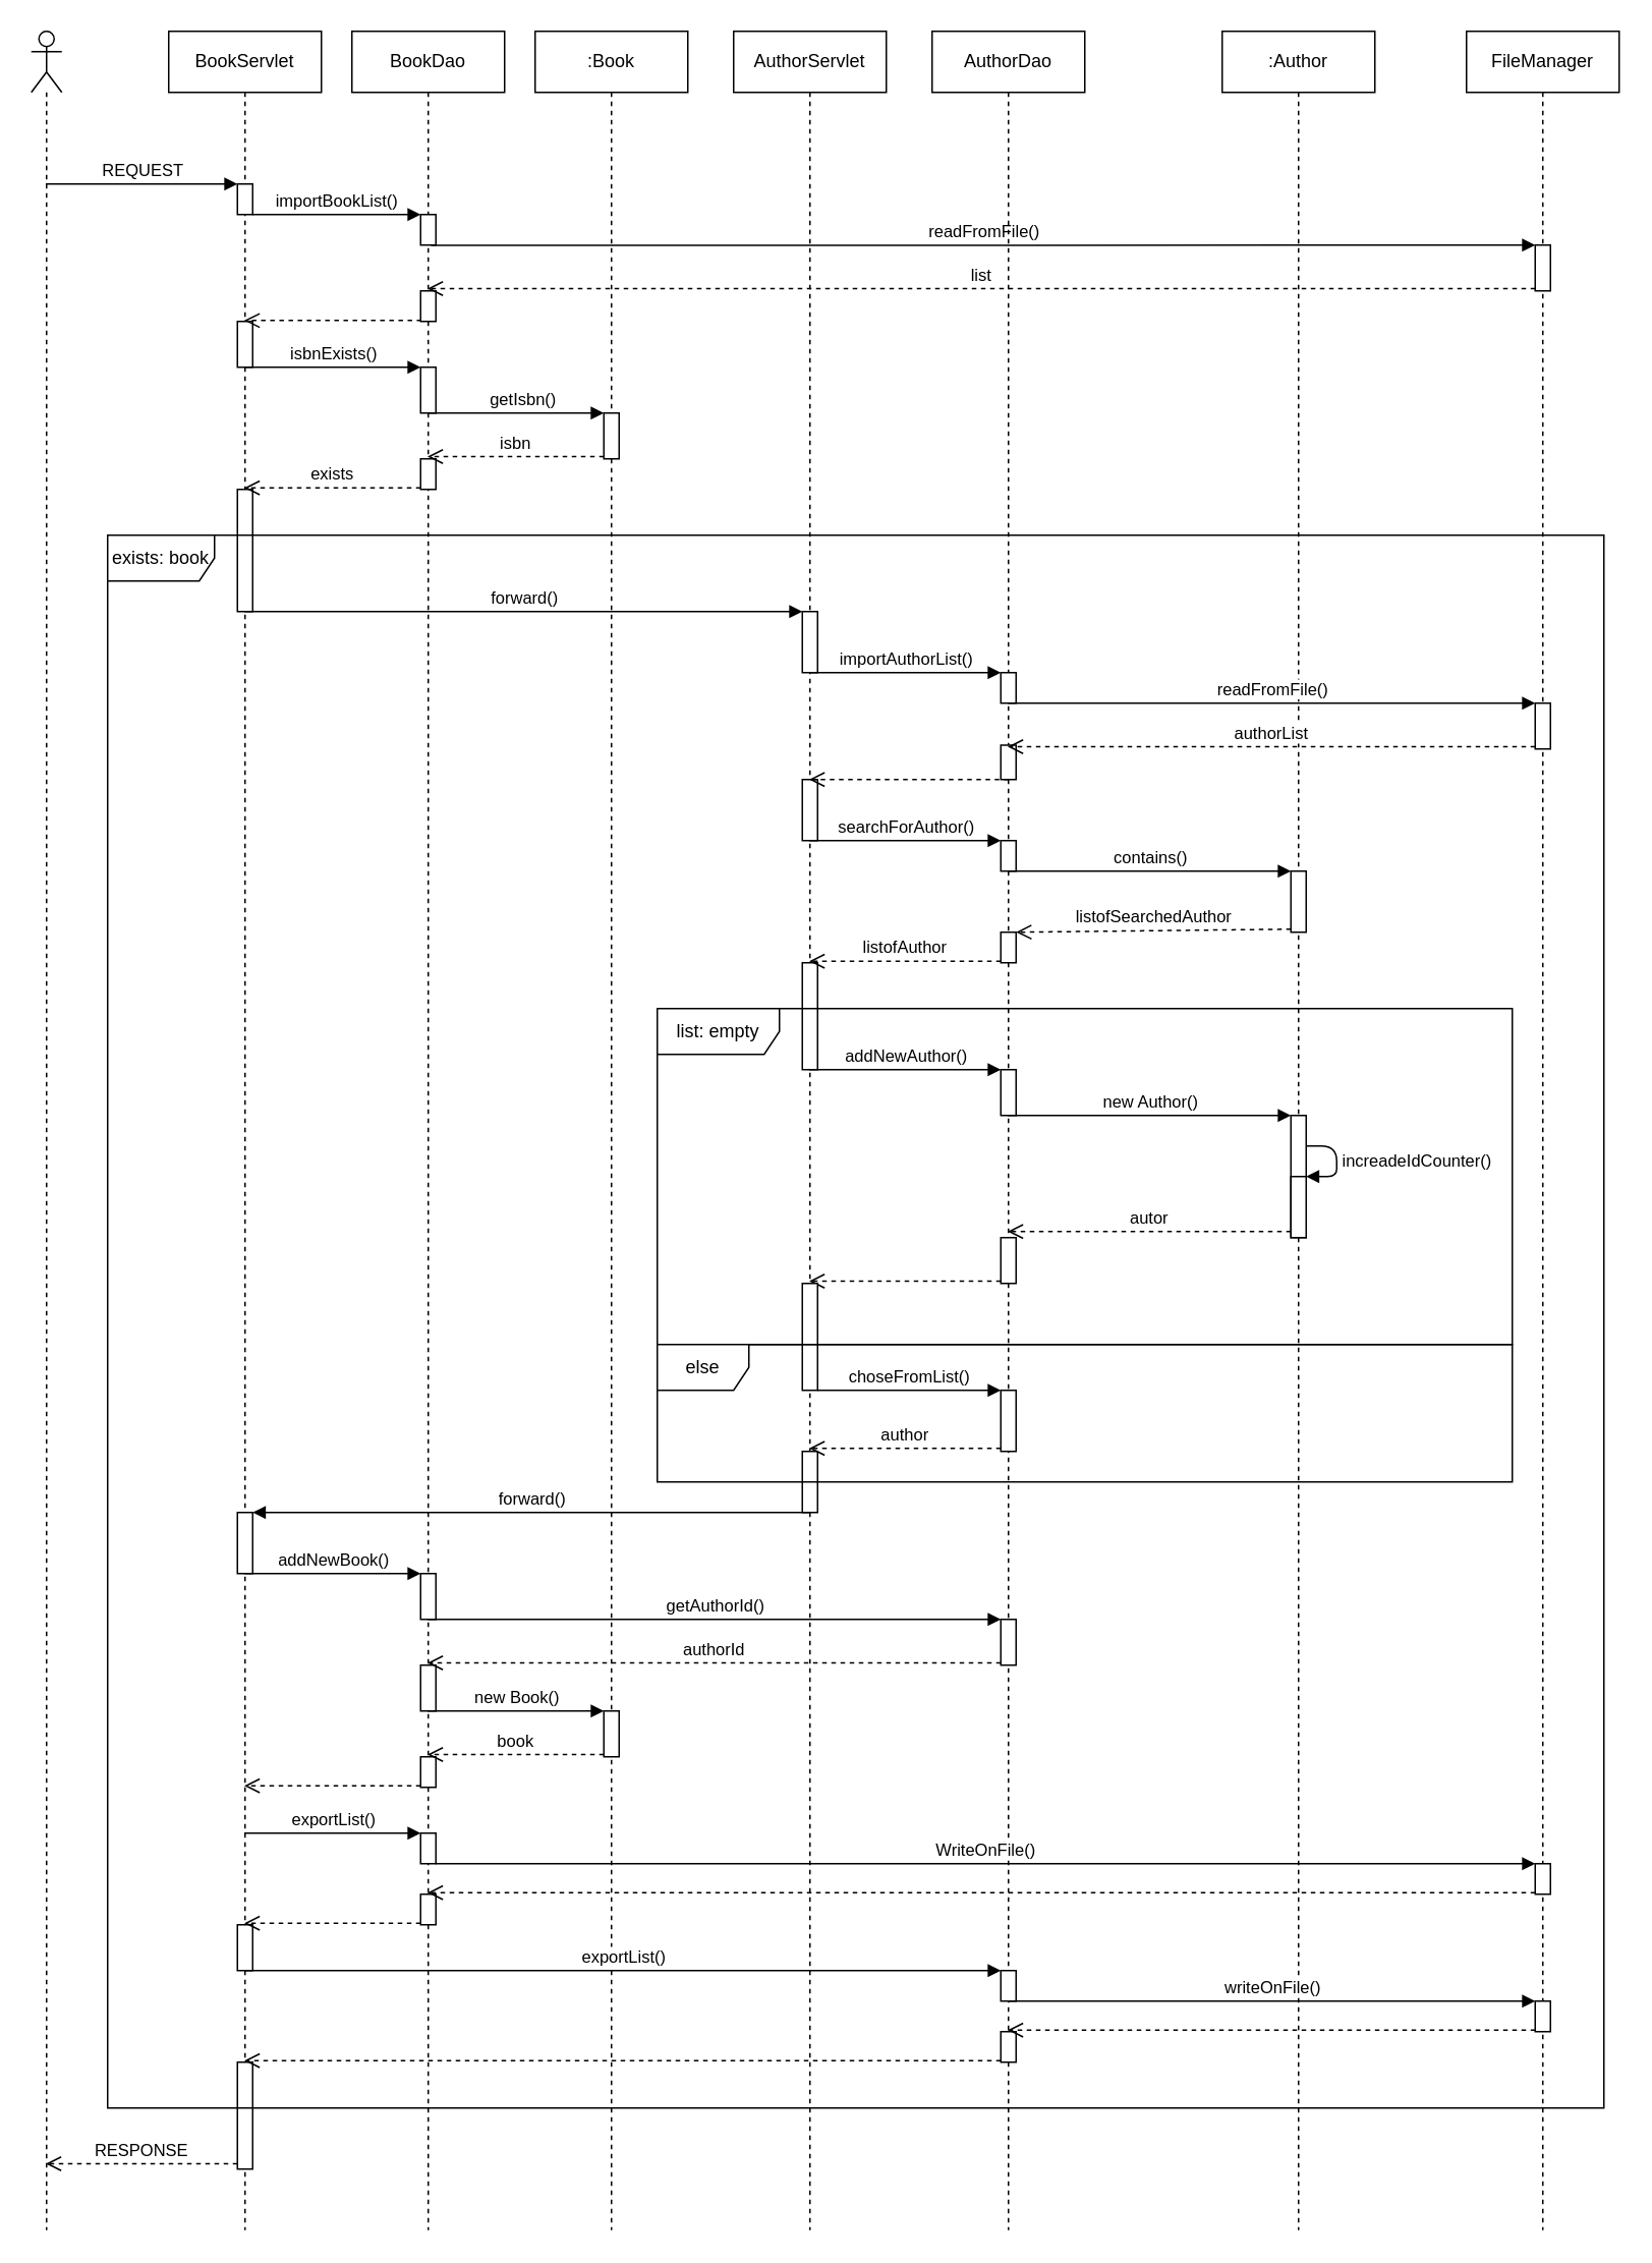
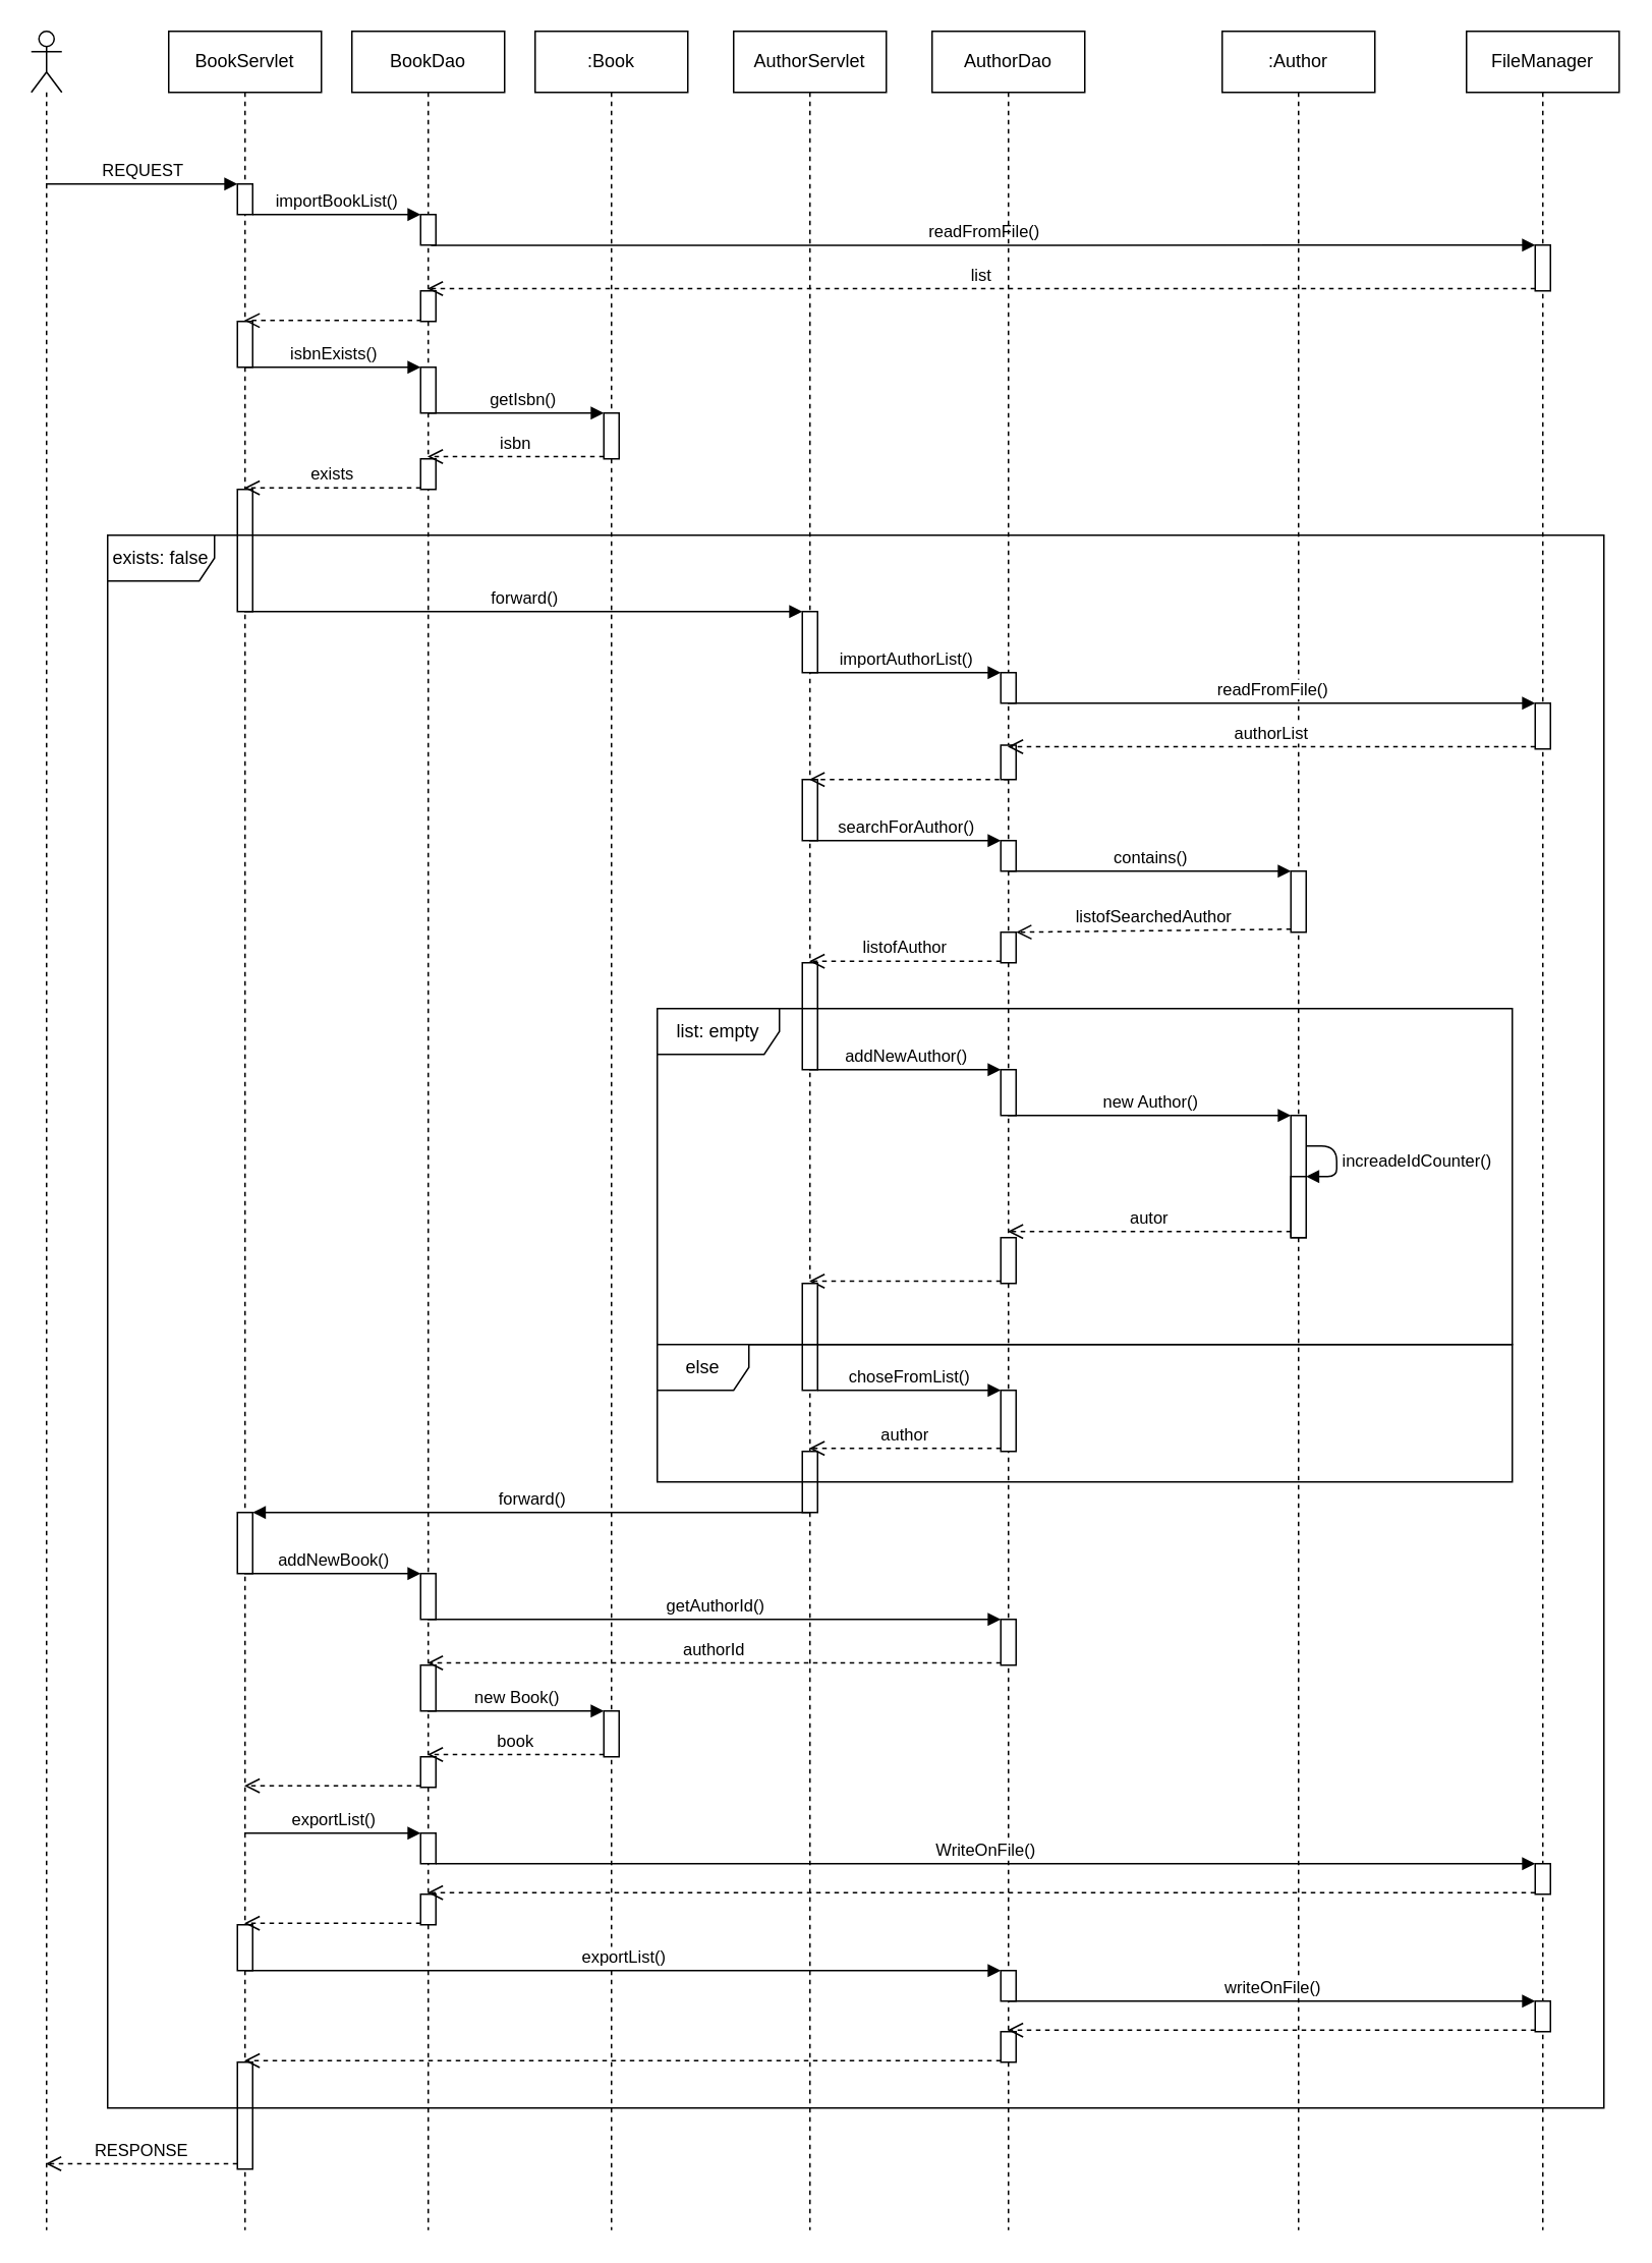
- <mxCell id="90" value="exists: book" style="shape=umlFrame;whiteSpace=wrap;html=1;width=70;height=30;" parent="1" vertex="1"><mxGeometry x="70" y="350" width="980" height="1030" as="geometry" /></mxCell>
+ <mxCell id="90" value="exists: false" style="shape=umlFrame;whiteSpace=wrap;html=1;width=70;height=30;" parent="1" vertex="1"><mxGeometry x="70" y="350" width="980" height="1030" as="geometry" /></mxCell>
